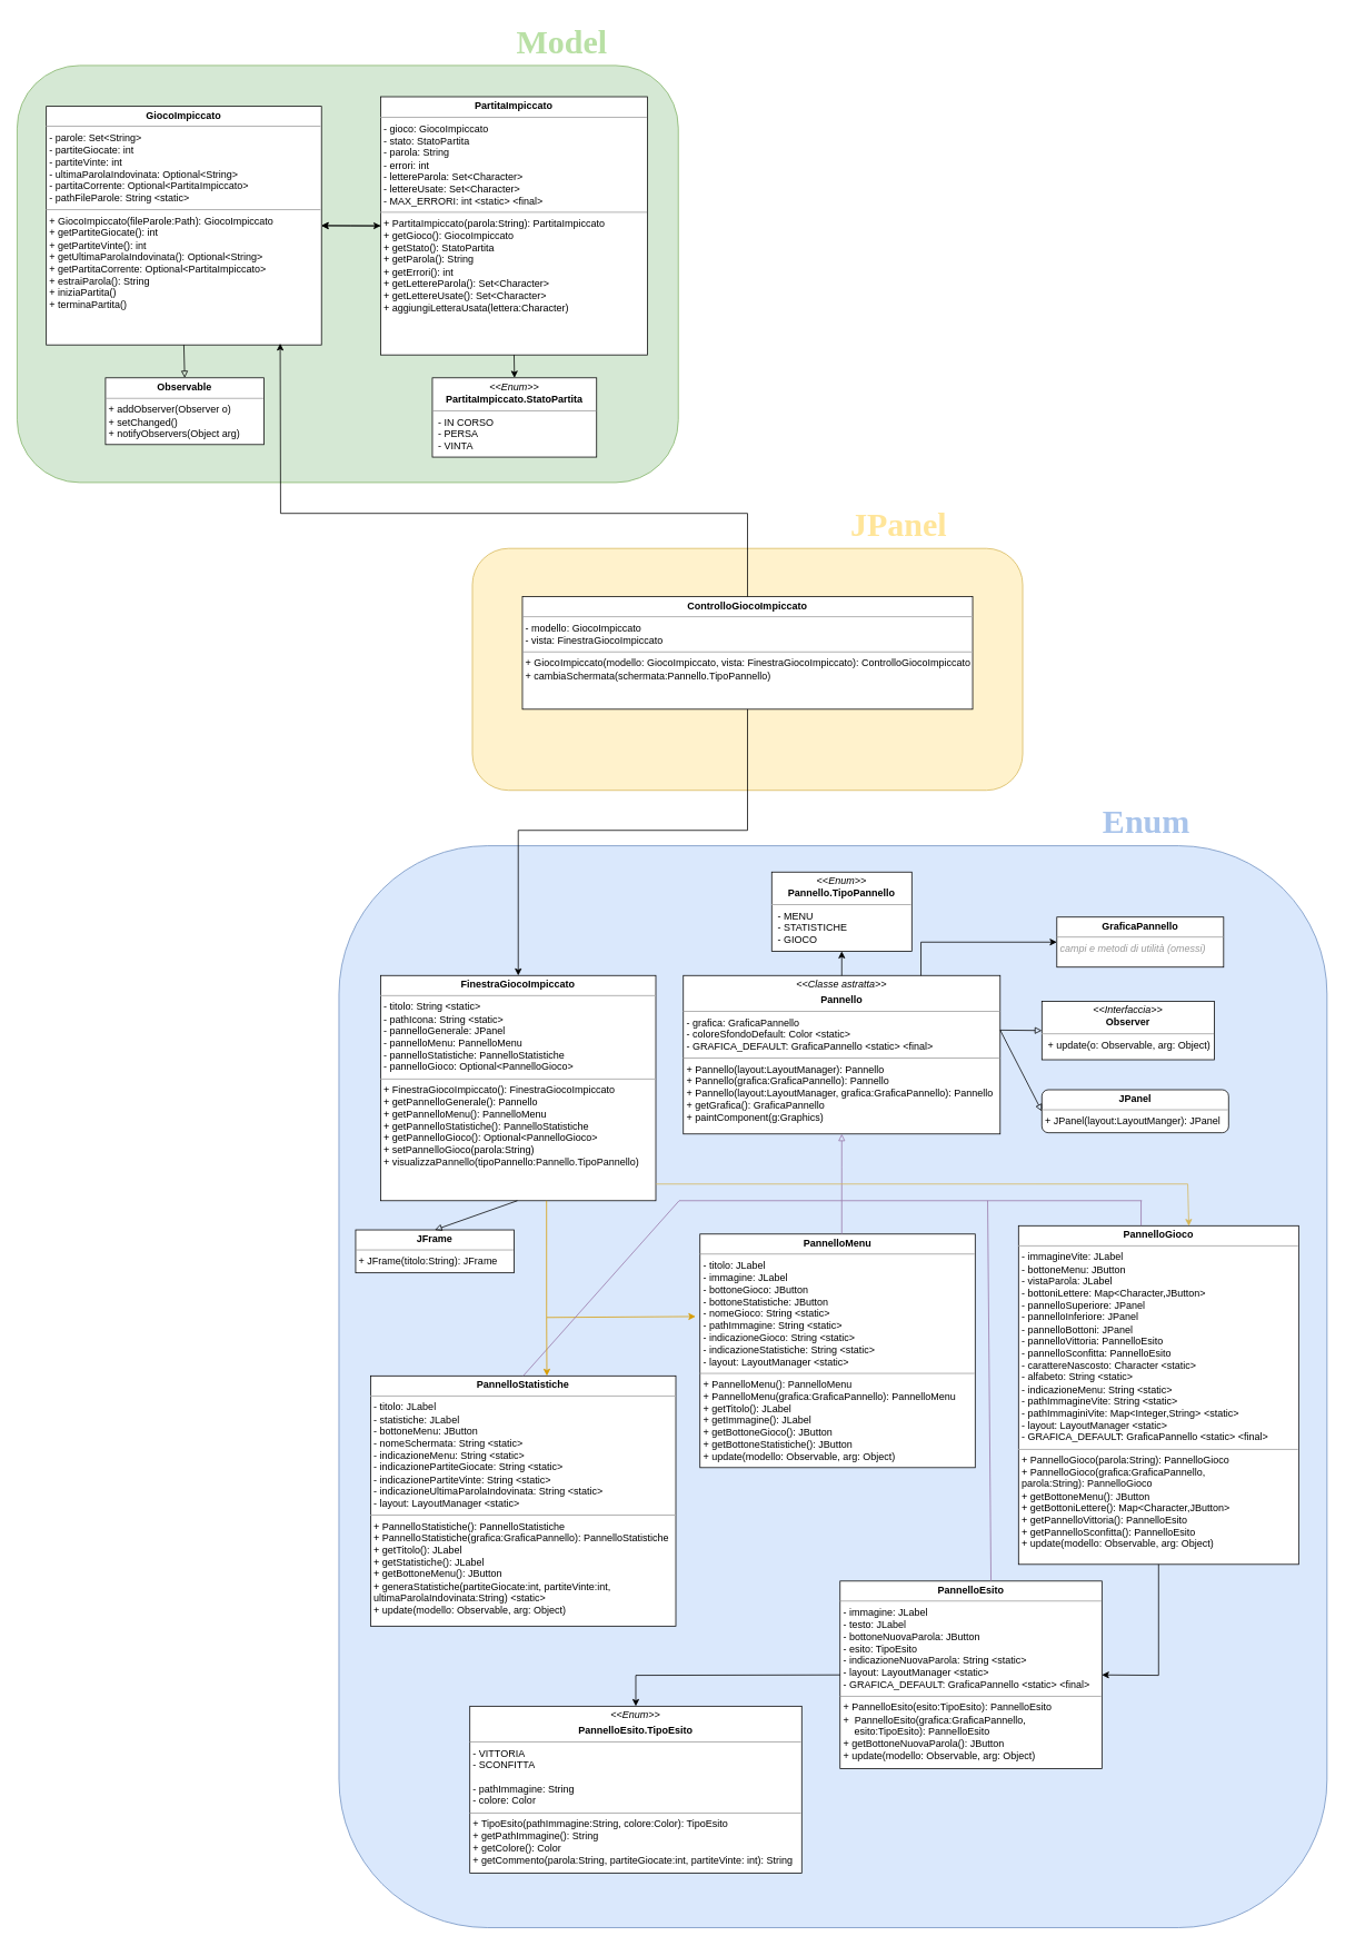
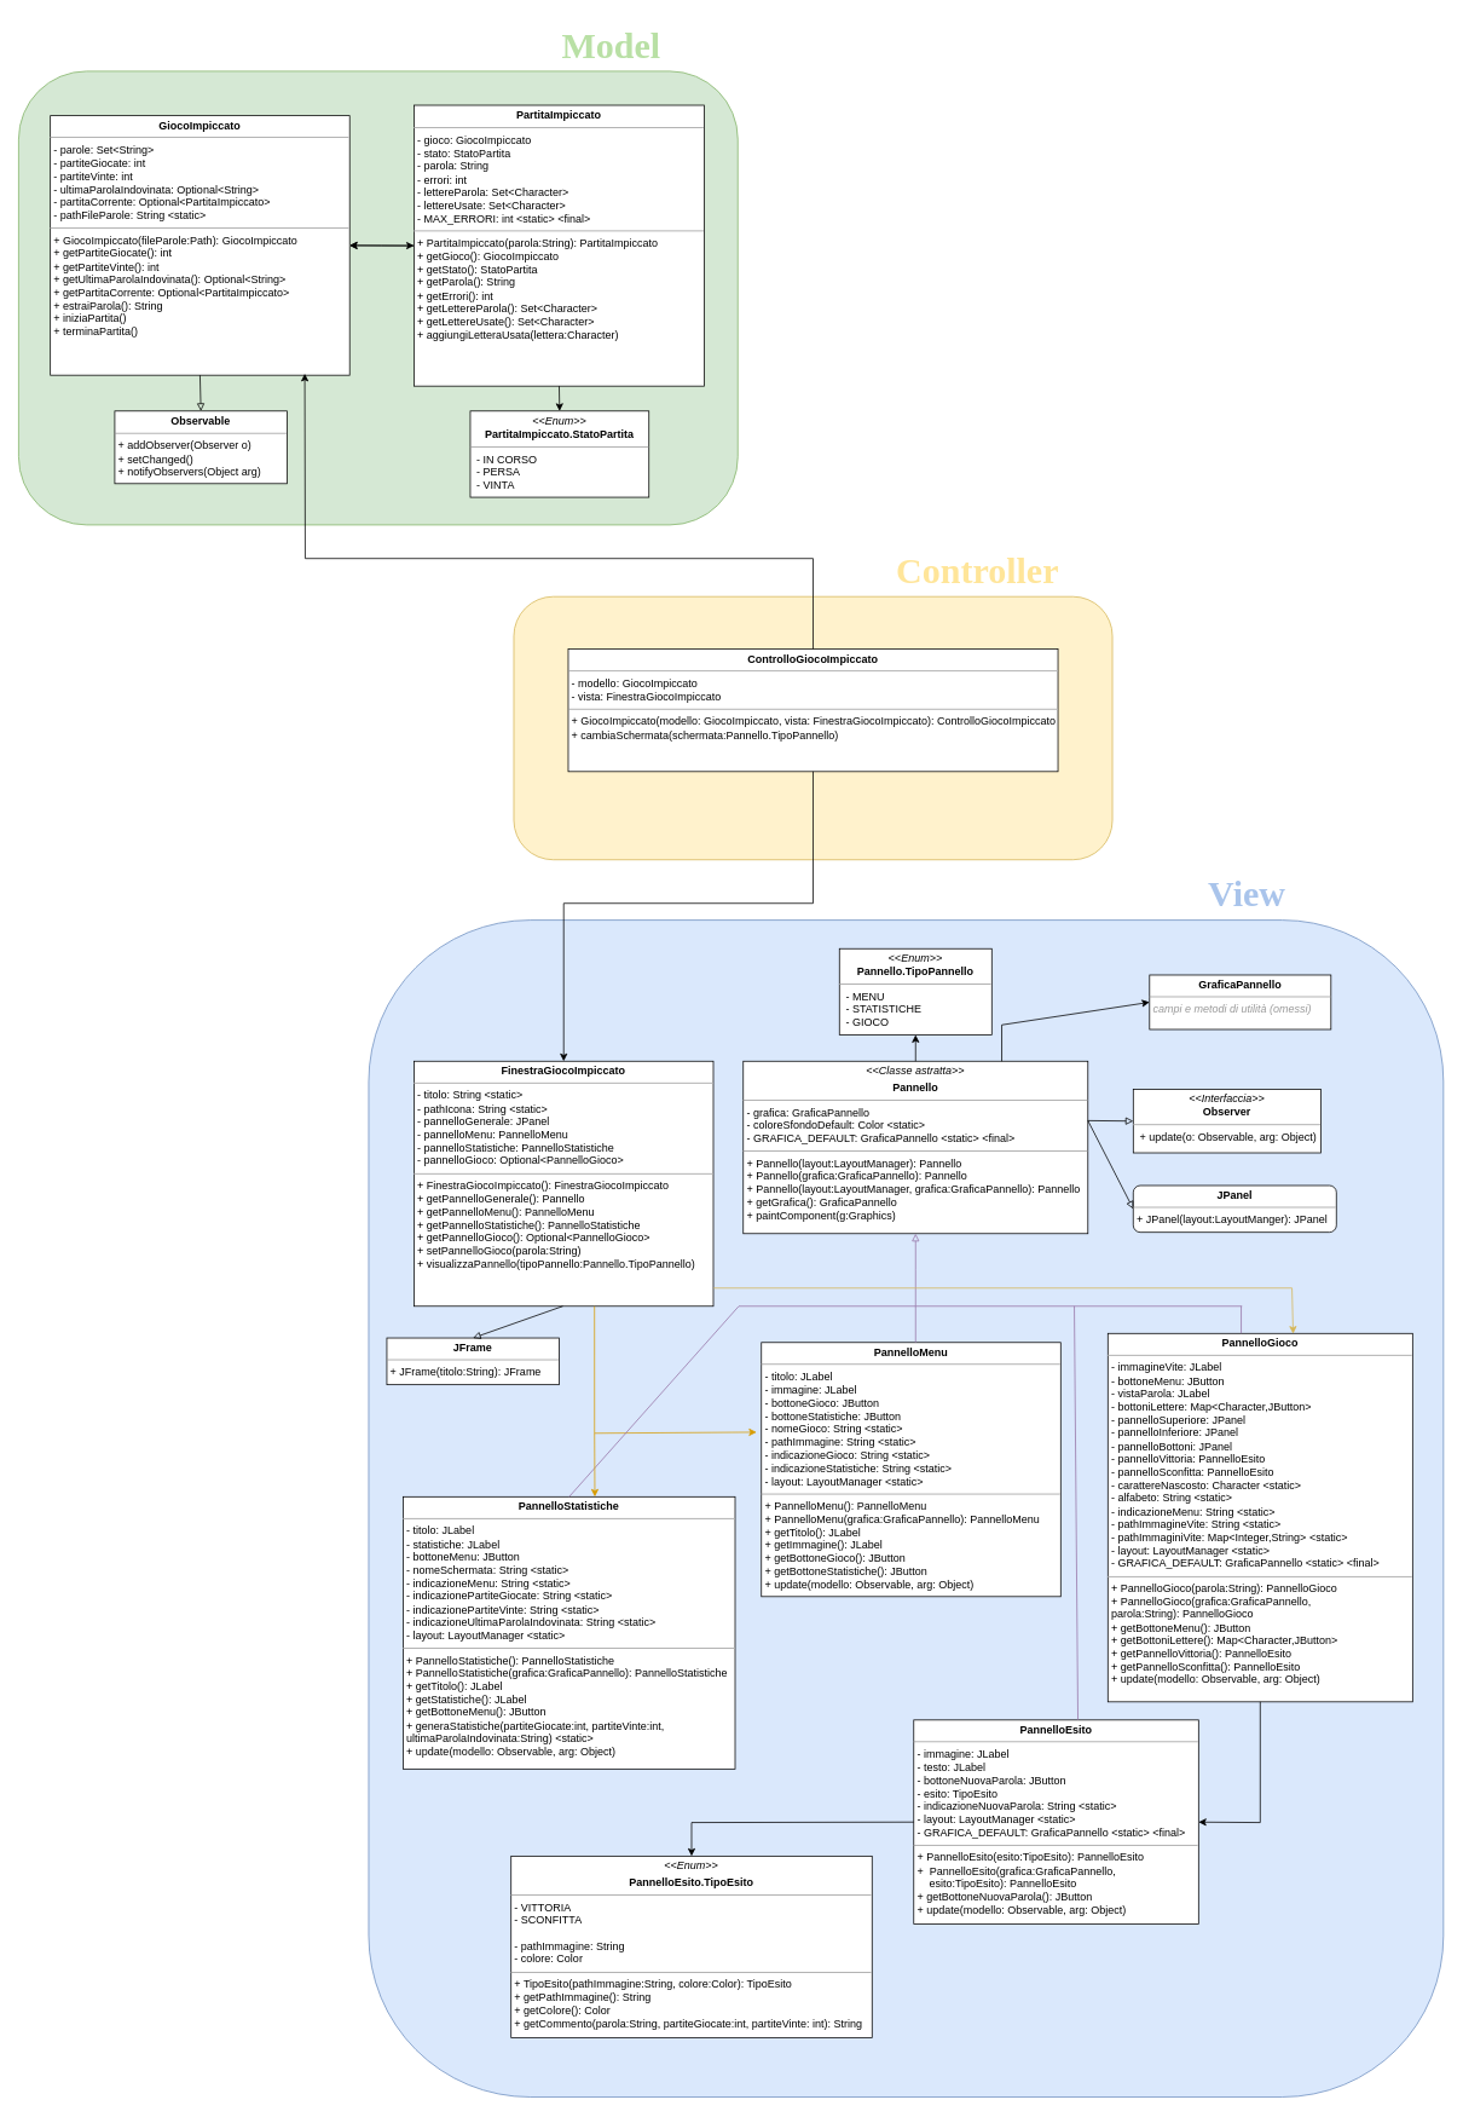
- <mxCell id="39" value="&lt;font style=&quot;font-size: 40px;&quot; face=&quot;Verdana&quot;&gt;&lt;b style=&quot;font-size: 40px;&quot;&gt;JPanel&lt;/b&gt;&lt;/font&gt;" style="text;html=1;align=center;verticalAlign=middle;resizable=0;points=[];autosize=1;strokeColor=none;fillColor=none;fontSize=40;fontColor=#FFE599;" parent="1" vertex="1"><mxGeometry x="952" y="599" width="250" height="60" as="geometry" /></mxCell>
+ <mxCell id="39" value="&lt;font style=&quot;font-size: 40px;&quot; face=&quot;Verdana&quot;&gt;&lt;b style=&quot;font-size: 40px;&quot;&gt;Controller&lt;/b&gt;&lt;/font&gt;" style="text;html=1;align=center;verticalAlign=middle;resizable=0;points=[];autosize=1;strokeColor=none;fillColor=none;fontSize=40;fontColor=#FFE599;" parent="1" vertex="1"><mxGeometry x="952" y="599" width="250" height="60" as="geometry" /></mxCell>
- <mxCell id="37" value="&lt;font face=&quot;Verdana&quot; style=&quot;font-size: 40px;&quot;&gt;&lt;b style=&quot;font-size: 40px;&quot;&gt;Enum&lt;/b&gt;&lt;/font&gt;" style="text;html=1;align=center;verticalAlign=middle;resizable=0;points=[];autosize=1;strokeColor=none;fillColor=none;fontSize=40;fontColor=#A9C4EB;" parent="1" vertex="1"><mxGeometry x="1309" y="955" width="130" height="60" as="geometry" /></mxCell>
+ <mxCell id="37" value="&lt;font face=&quot;Verdana&quot; style=&quot;font-size: 40px;&quot;&gt;&lt;b style=&quot;font-size: 40px;&quot;&gt;View&lt;/b&gt;&lt;/font&gt;" style="text;html=1;align=center;verticalAlign=middle;resizable=0;points=[];autosize=1;strokeColor=none;fillColor=none;fontSize=40;fontColor=#A9C4EB;" parent="1" vertex="1"><mxGeometry x="1309" y="955" width="130" height="60" as="geometry" /></mxCell>
- <mxCell id="26" value="&lt;p style=&quot;margin:0px;margin-top:4px;text-align:center;&quot;&gt;&lt;b style=&quot;background-color: initial;&quot;&gt;GraficaPannello&lt;/b&gt;&lt;br&gt;&lt;/p&gt;&lt;hr size=&quot;1&quot;&gt;&lt;p style=&quot;margin:0px;margin-left:4px;&quot;&gt;&lt;font color=&quot;#999999&quot; face=&quot;Helvetica&quot;&gt;&lt;i&gt;campi e metodi di utilità (omessi)&lt;/i&gt;&lt;/font&gt;&lt;/p&gt;&lt;p style=&quot;margin:0px;margin-left:4px;&quot;&gt;&lt;br&gt;&lt;/p&gt;" style="verticalAlign=top;align=left;overflow=fill;fontSize=12;fontFamily=Helvetica;html=1;rounded=0;shadow=0;comic=0;labelBackgroundColor=none;strokeWidth=1" parent="1" vertex="1"><mxGeometry x="1267" y="1099" width="200" height="60" as="geometry" /></mxCell>
+ <mxCell id="26" value="&lt;p style=&quot;margin:0px;margin-top:4px;text-align:center;&quot;&gt;&lt;b style=&quot;background-color: initial;&quot;&gt;GraficaPannello&lt;/b&gt;&lt;br&gt;&lt;/p&gt;&lt;hr size=&quot;1&quot;&gt;&lt;p style=&quot;margin:0px;margin-left:4px;&quot;&gt;&lt;font color=&quot;#999999&quot; face=&quot;Helvetica&quot;&gt;&lt;i&gt;campi e metodi di utilità (omessi)&lt;/i&gt;&lt;/font&gt;&lt;/p&gt;&lt;p style=&quot;margin:0px;margin-left:4px;&quot;&gt;&lt;br&gt;&lt;/p&gt;" style="verticalAlign=top;align=left;overflow=fill;fontSize=12;fontFamily=Helvetica;html=1;rounded=0;shadow=0;comic=0;labelBackgroundColor=none;strokeWidth=1" parent="1" vertex="1"><mxGeometry x="1267" y="1074" width="200" height="60" as="geometry" /></mxCell>
